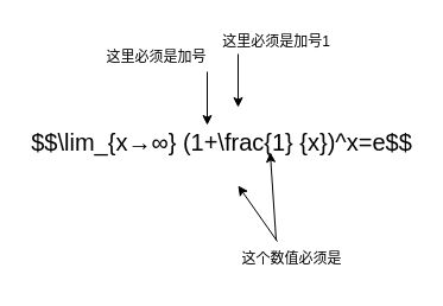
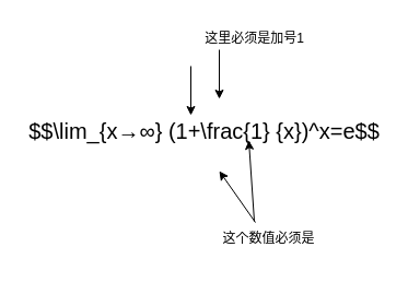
- <mxCell id="11" value="这里必须是加号" style="text;html=1;align=center;verticalAlign=middle;resizable=0;points=[];autosize=1;strokeColor=none;fillColor=none;fontSize=12;" vertex="1" parent="4"><mxGeometry y="19" width="94" height="18" as="geometry" /></mxCell>
